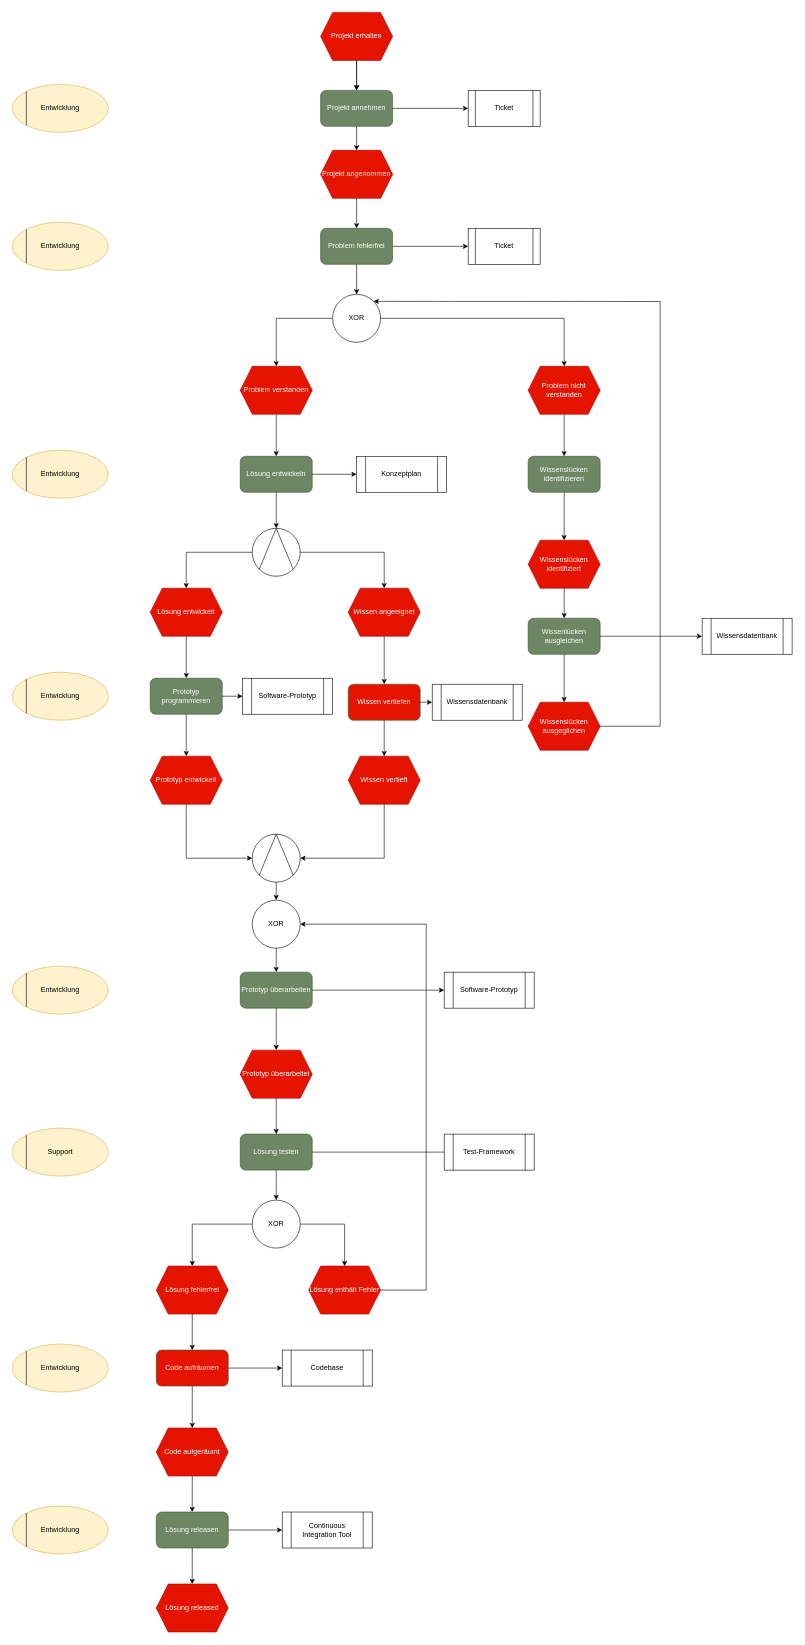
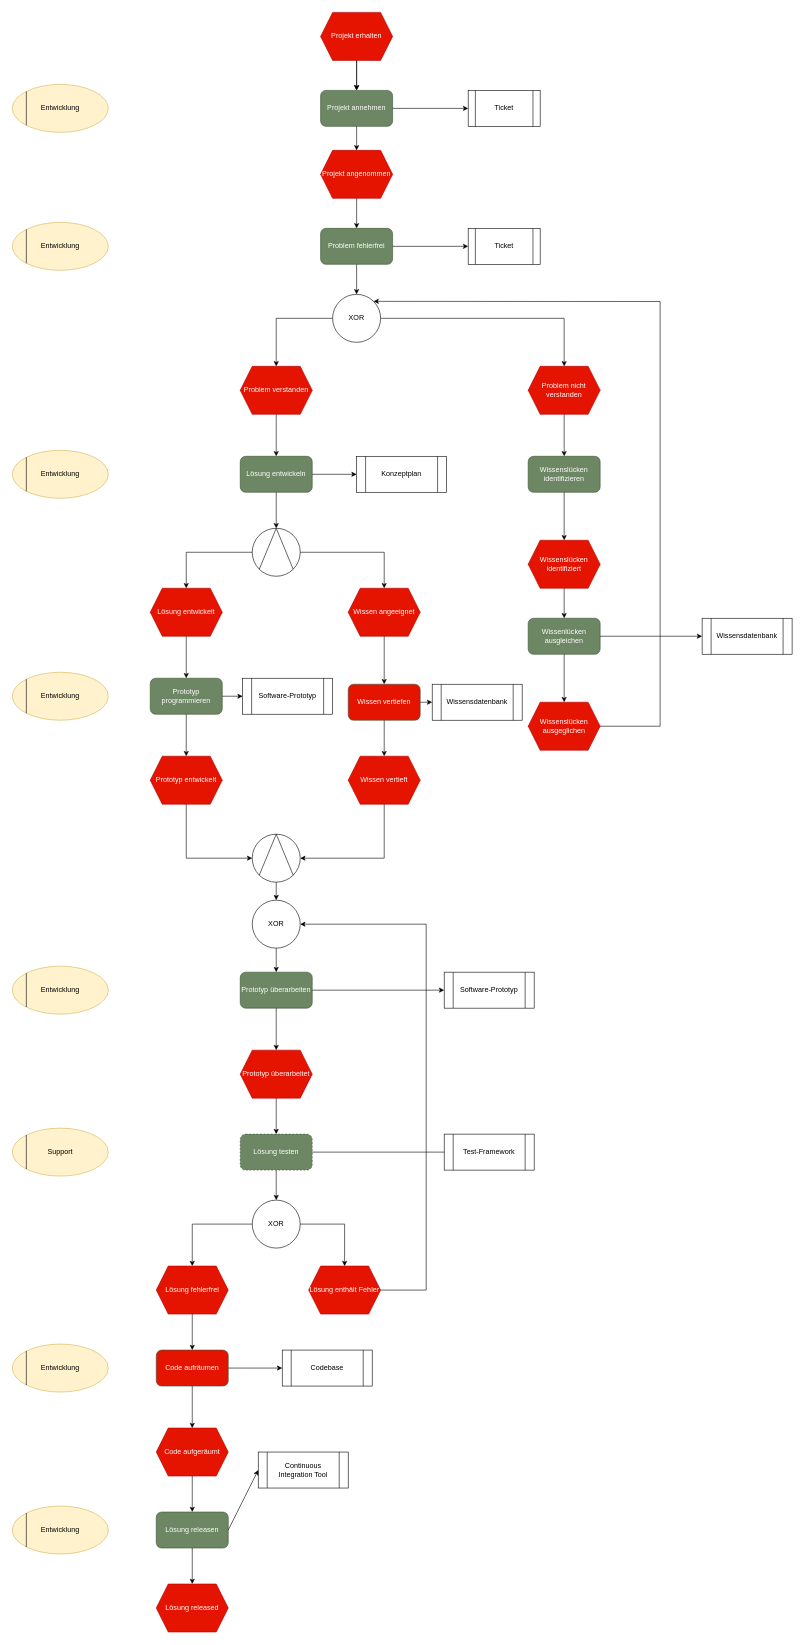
- <mxCell id="47" value="Lösung testen" style="rounded=1;whiteSpace=wrap;html=1;fillColor=#6d8764;fontColor=#ffffff;strokeColor=#3A5431;" parent="1" vertex="1"><mxGeometry x="400" y="1890" width="120" height="60" as="geometry" /></mxCell>
+ <mxCell id="47" value="Lösung testen" style="rounded=1;whiteSpace=wrap;html=1;fillColor=#6d8764;fontColor=#ffffff;strokeColor=#3A5431;dashed=1;" parent="1" vertex="1"><mxGeometry x="400" y="1890" width="120" height="60" as="geometry" /></mxCell>
- <mxCell id="99" value="Continuous Integration Tool" style="shape=process;whiteSpace=wrap;html=1;backgroundOutline=1;" vertex="1" parent="1"><mxGeometry x="470" y="2520" width="150" height="60" as="geometry" /></mxCell>
+ <mxCell id="99" value="Continuous Integration Tool" style="shape=process;whiteSpace=wrap;html=1;backgroundOutline=1;" vertex="1" parent="1"><mxGeometry x="430" y="2420" width="150" height="60" as="geometry" /></mxCell>
